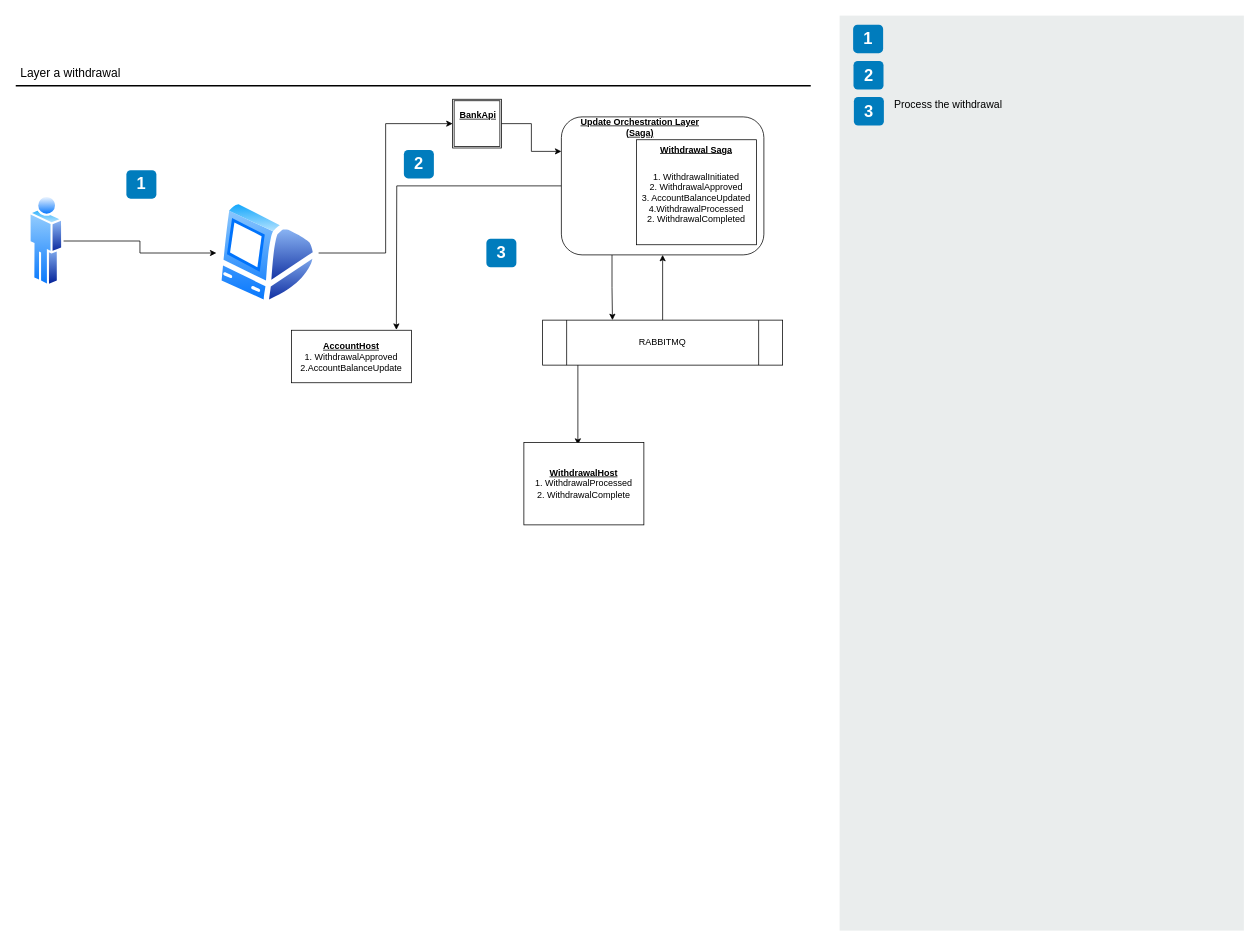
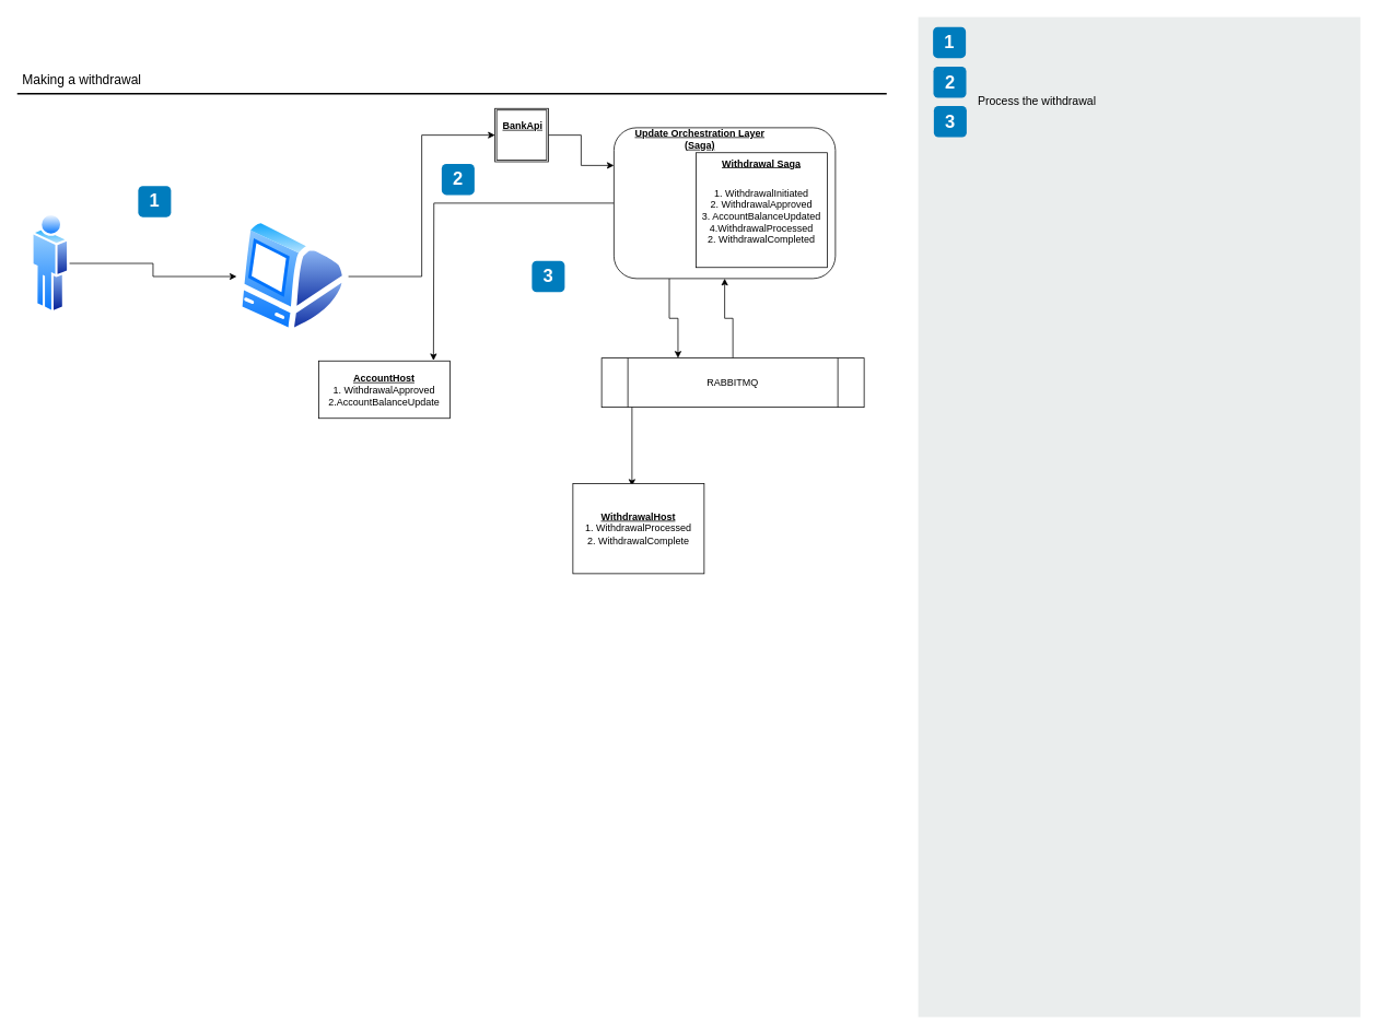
- <mxCell id="6" value="Layer a withdrawal" style="text;html=1;resizable=0;points=[];autosize=1;align=left;verticalAlign=top;spacingTop=-4;fontSize=16;" parent="1" vertex="1"><mxGeometry x="24.5" y="83.5" width="160" height="20" as="geometry" /></mxCell>
+ <mxCell id="6" value="Making a withdrawal" style="text;html=1;resizable=0;points=[];autosize=1;align=left;verticalAlign=top;spacingTop=-4;fontSize=16;" parent="1" vertex="1"><mxGeometry x="24.5" y="83.5" width="160" height="20" as="geometry" /></mxCell>
- <mxCell id="12" value="&lt;span&gt;Process the withdrawal&lt;/span&gt;" style="text;html=1;align=left;verticalAlign=top;spacingTop=-4;fontSize=14;labelBackgroundColor=none;whiteSpace=wrap;" parent="1" vertex="1"><mxGeometry x="1190" y="127" width="450" height="36.5" as="geometry" /></mxCell>
+ <mxCell id="12" value="&lt;span&gt;Process the withdrawal&lt;/span&gt;" style="text;html=1;align=left;verticalAlign=top;spacingTop=-4;fontSize=14;labelBackgroundColor=none;whiteSpace=wrap;" parent="1" vertex="1"><mxGeometry x="1190" y="112" width="450" height="36.5" as="geometry" /></mxCell>
- <mxCell id="26" value="RABBITMQ" style="shape=process;whiteSpace=wrap;html=1;backgroundOutline=1;" vertex="1" parent="1"><mxGeometry x="723" y="426" width="320" height="60" as="geometry" /></mxCell>
+ <mxCell id="26" value="RABBITMQ" style="shape=process;whiteSpace=wrap;html=1;backgroundOutline=1;" vertex="1" parent="1"><mxGeometry x="733" y="436" width="320" height="60" as="geometry" /></mxCell>
